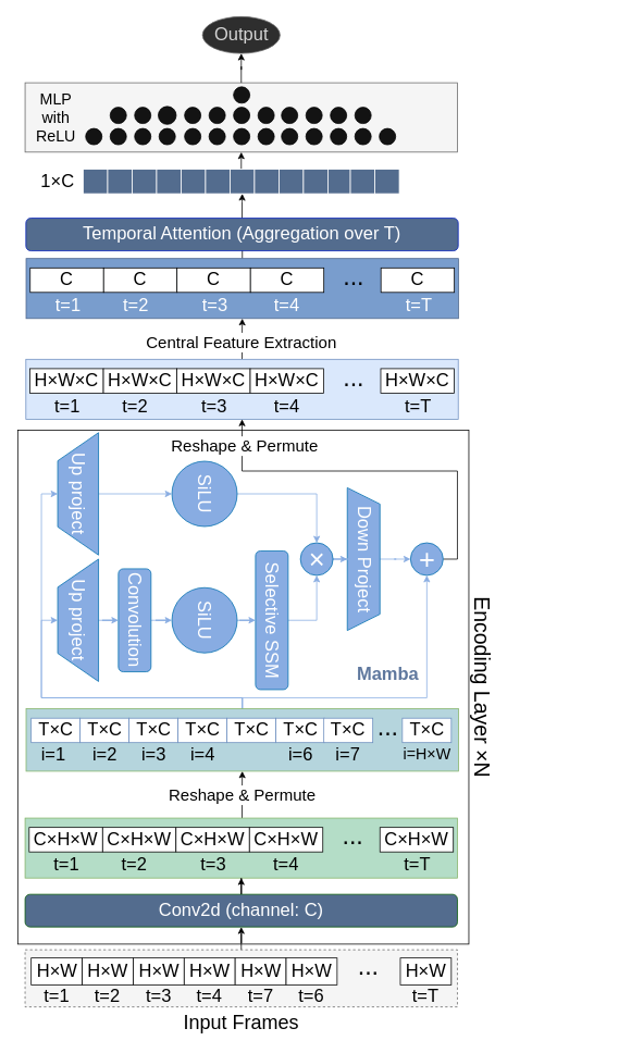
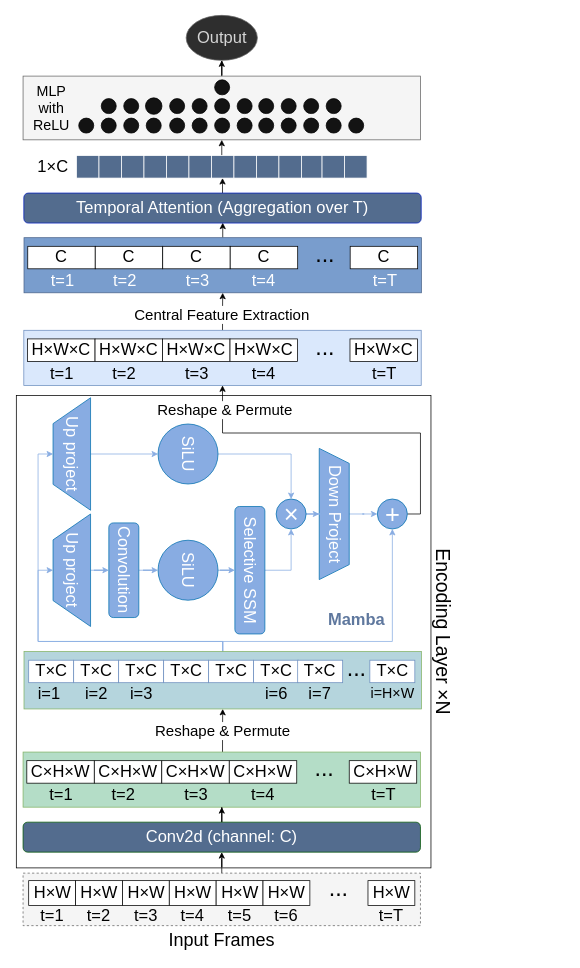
- <mxCell id="146" value="&lt;font style=&quot;font-size: 22px;&quot;&gt;Output&lt;/font&gt;" style="ellipse;whiteSpace=wrap;html=1;fillColor=light-dark(#2e2e2e, #1a1a1a);strokeColor=#666666;fontColor=#D5D5D5;" vertex="1" parent="1"><mxGeometry x="247.5" y="20" width="95" height="45" as="geometry" /></mxCell>
+ <mxCell id="146" value="&lt;font style=&quot;font-size: 22px;&quot;&gt;Output&lt;/font&gt;" style="ellipse;whiteSpace=wrap;html=1;fillColor=light-dark(#2e2e2e, #1a1a1a);strokeColor=#666666;fontColor=#D5D5D5;" vertex="1" parent="1"><mxGeometry x="247.5" y="20" width="95" height="60" as="geometry" /></mxCell>
- <mxCell id="106" value="&lt;font style=&quot;font-size: 22px;&quot;&gt;Temporal Attention (Aggregation over T)&lt;/font&gt;" style="rounded=1;whiteSpace=wrap;html=1;fillColor=#536C8E;fontColor=#ffffff;strokeColor=#001DBC;" vertex="1" parent="1"><mxGeometry x="31" y="267" width="530" height="40" as="geometry" /></mxCell>
+ <mxCell id="106" value="&lt;font style=&quot;font-size: 22px;&quot;&gt;Temporal Attention (Aggregation over T)&lt;/font&gt;" style="rounded=1;whiteSpace=wrap;html=1;fillColor=#536C8E;fontColor=#ffffff;strokeColor=#001DBC;" vertex="1" parent="1"><mxGeometry x="31" y="257" width="530" height="40" as="geometry" /></mxCell>
- <mxCell id="74" value="&lt;font style=&quot;font-size: 22px;&quot;&gt;i=4&lt;/font&gt;" style="text;html=1;align=center;verticalAlign=middle;whiteSpace=wrap;rounded=0;fillColor=none;strokeColor=none;" vertex="1" parent="1"><mxGeometry x="217.5" y="915" width="60" height="20" as="geometry" /></mxCell>
- <mxCell id="62" value="&lt;font style=&quot;font-size: 22px;&quot;&gt;t=7&lt;/font&gt;" style="text;html=1;align=center;verticalAlign=middle;whiteSpace=wrap;rounded=0;" vertex="1" parent="1"><mxGeometry x="288.75" y="1211" width="60" height="20" as="geometry" /></mxCell>
+ <mxCell id="62" value="&lt;font style=&quot;font-size: 22px;&quot;&gt;t=5&lt;/font&gt;" style="text;html=1;align=center;verticalAlign=middle;whiteSpace=wrap;rounded=0;" vertex="1" parent="1"><mxGeometry x="288.75" y="1211" width="60" height="20" as="geometry" /></mxCell>
